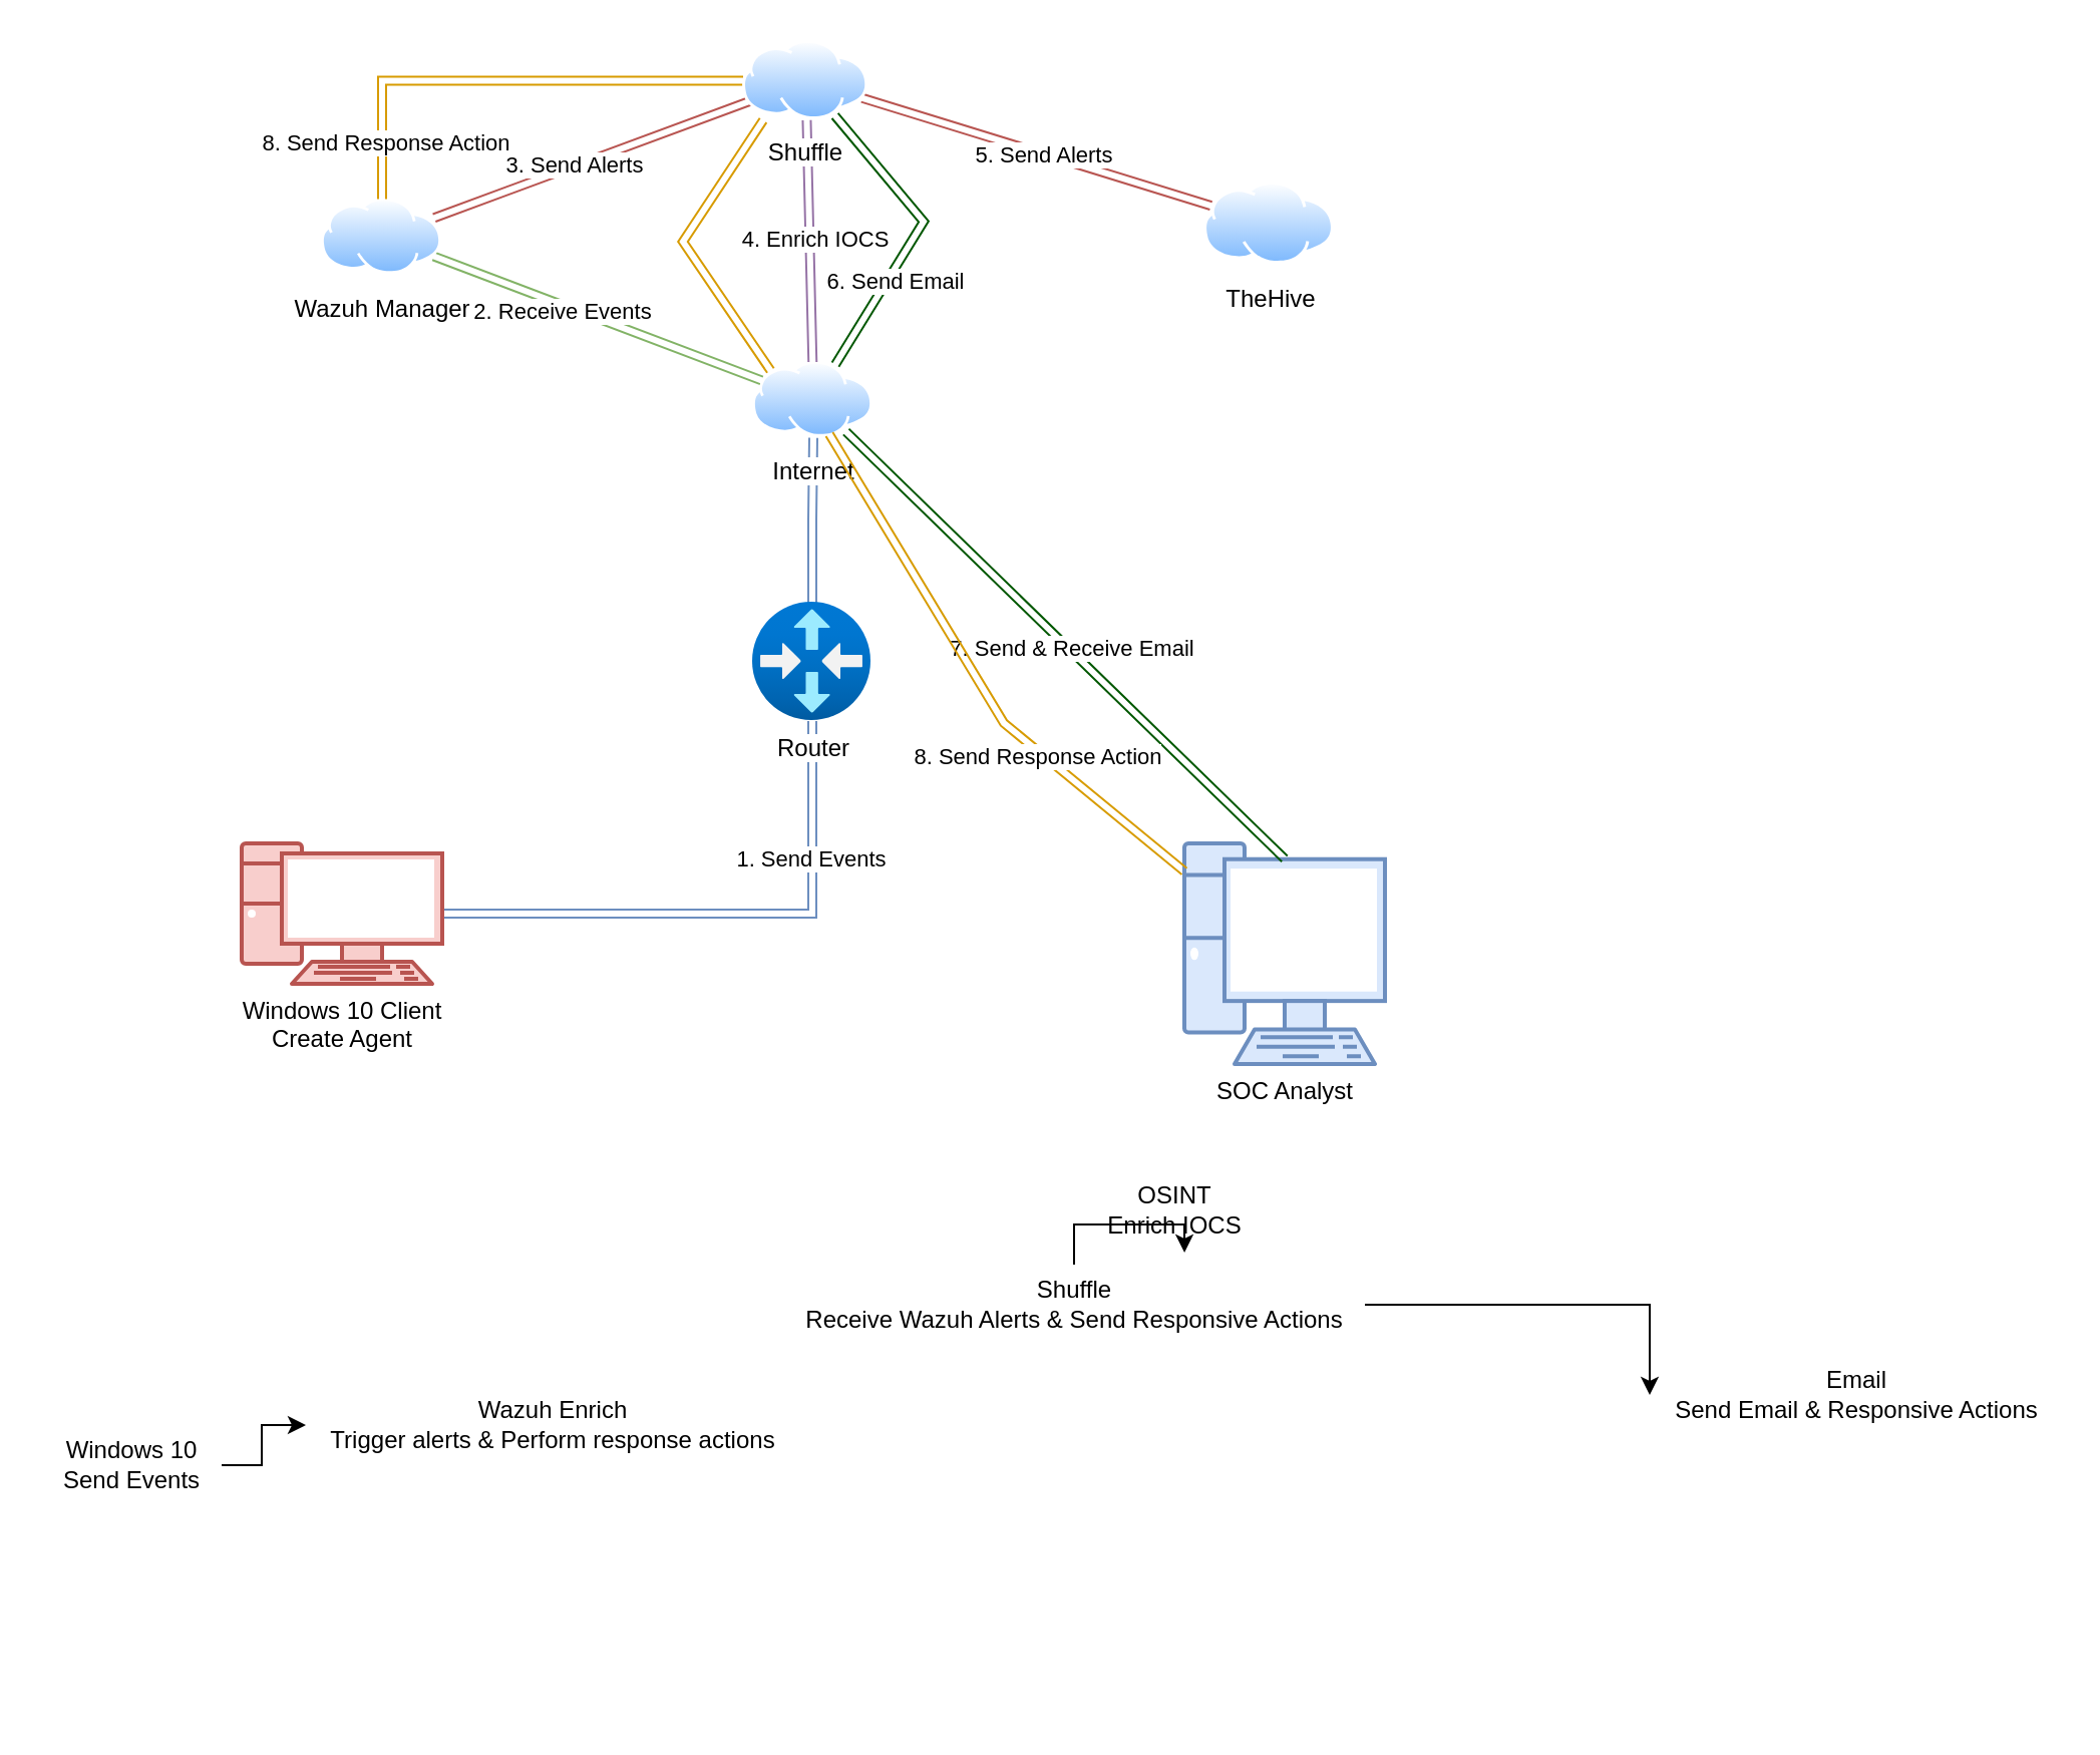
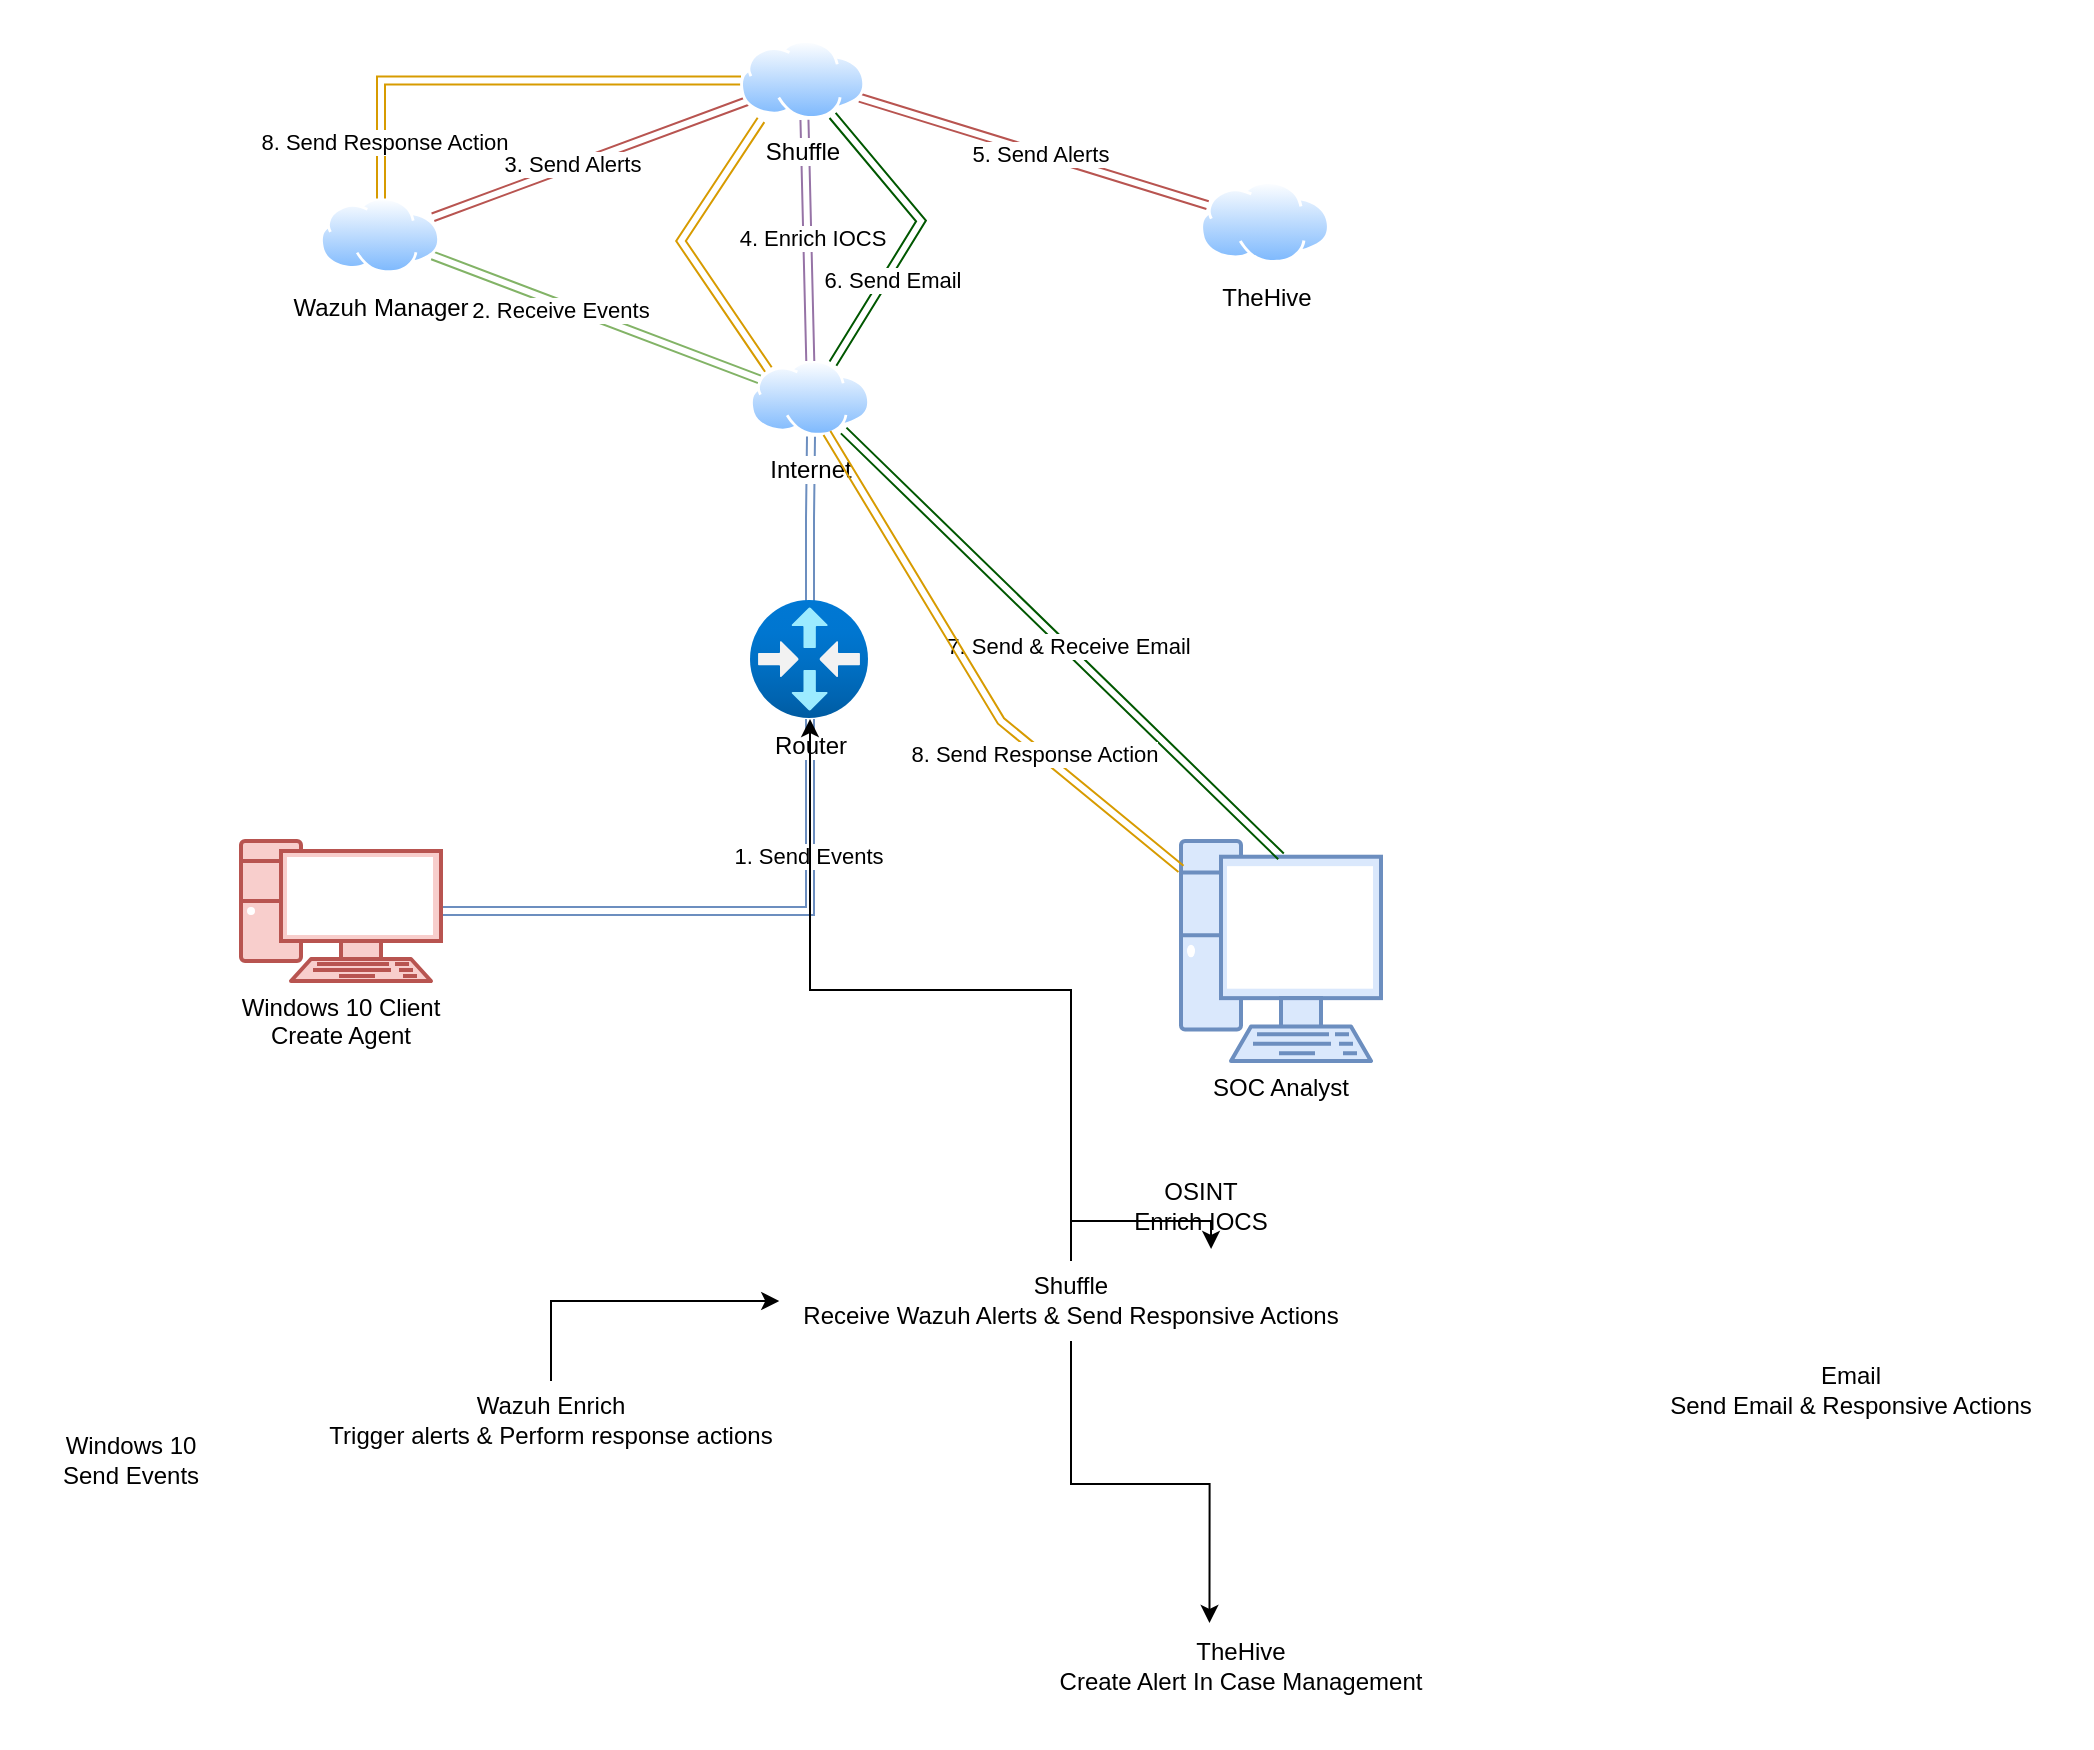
- <mxCell id="35" value="OSINT&lt;div&gt;Enrich IOCS&lt;/div&gt;" style="text;html=1;align=center;verticalAlign=middle;resizable=0;points=[];autosize=1;strokeColor=none;fillColor=none;" vertex="1" parent="1"><mxGeometry x="540" y="583" width="90" height="40" as="geometry" /></mxCell>
+ <mxCell id="35" value="OSINT&lt;div&gt;Enrich IOCS&lt;/div&gt;" style="text;html=1;align=center;verticalAlign=middle;resizable=0;points=[];autosize=1;strokeColor=none;fillColor=none;" vertex="1" parent="1"><mxGeometry x="555" y="583" width="90" height="40" as="geometry" /></mxCell>
+ <mxCell id="34" style="edgeStyle=orthogonalEdgeStyle;rounded=0;orthogonalLoop=1;jettySize=auto;html=1;entryX=-0.003;entryY=0.5;entryDx=0;entryDy=0;entryPerimeter=0;" edge="1" parent="1" source="31" target="33"><mxGeometry relative="1" as="geometry" /></mxCell>
- <mxCell id="40" style="edgeStyle=orthogonalEdgeStyle;rounded=0;orthogonalLoop=1;jettySize=auto;html=1;entryX=-0.015;entryY=0.5;entryDx=0;entryDy=0;entryPerimeter=0;" edge="1" parent="1" source="33" target="39"><mxGeometry relative="1" as="geometry" /></mxCell>
+ <mxCell id="40" style="edgeStyle=orthogonalEdgeStyle;rounded=0;orthogonalLoop=1;jettySize=auto;html=1;" edge="1" parent="1" source="33" target="7"><mxGeometry relative="1" as="geometry" /></mxCell>
- <mxCell id="32" style="edgeStyle=orthogonalEdgeStyle;rounded=0;orthogonalLoop=1;jettySize=auto;html=1;entryX=0.008;entryY=0.5;entryDx=0;entryDy=0;entryPerimeter=0;" edge="1" parent="1" source="30" target="31"><mxGeometry relative="1" as="geometry" /></mxCell>
+ <mxCell id="38" style="edgeStyle=orthogonalEdgeStyle;rounded=0;orthogonalLoop=1;jettySize=auto;html=1;entryX=0.425;entryY=-0.05;entryDx=0;entryDy=0;entryPerimeter=0;" edge="1" parent="1" source="33" target="37"><mxGeometry relative="1" as="geometry" /></mxCell>
+ <mxCell id="37" value="TheHive&lt;div&gt;Create Alert In Case Management&lt;/div&gt;" style="text;html=1;align=center;verticalAlign=middle;resizable=0;points=[];autosize=1;strokeColor=none;fillColor=none;" vertex="1" parent="1"><mxGeometry x="515" y="813" width="210" height="40" as="geometry" /></mxCell>
